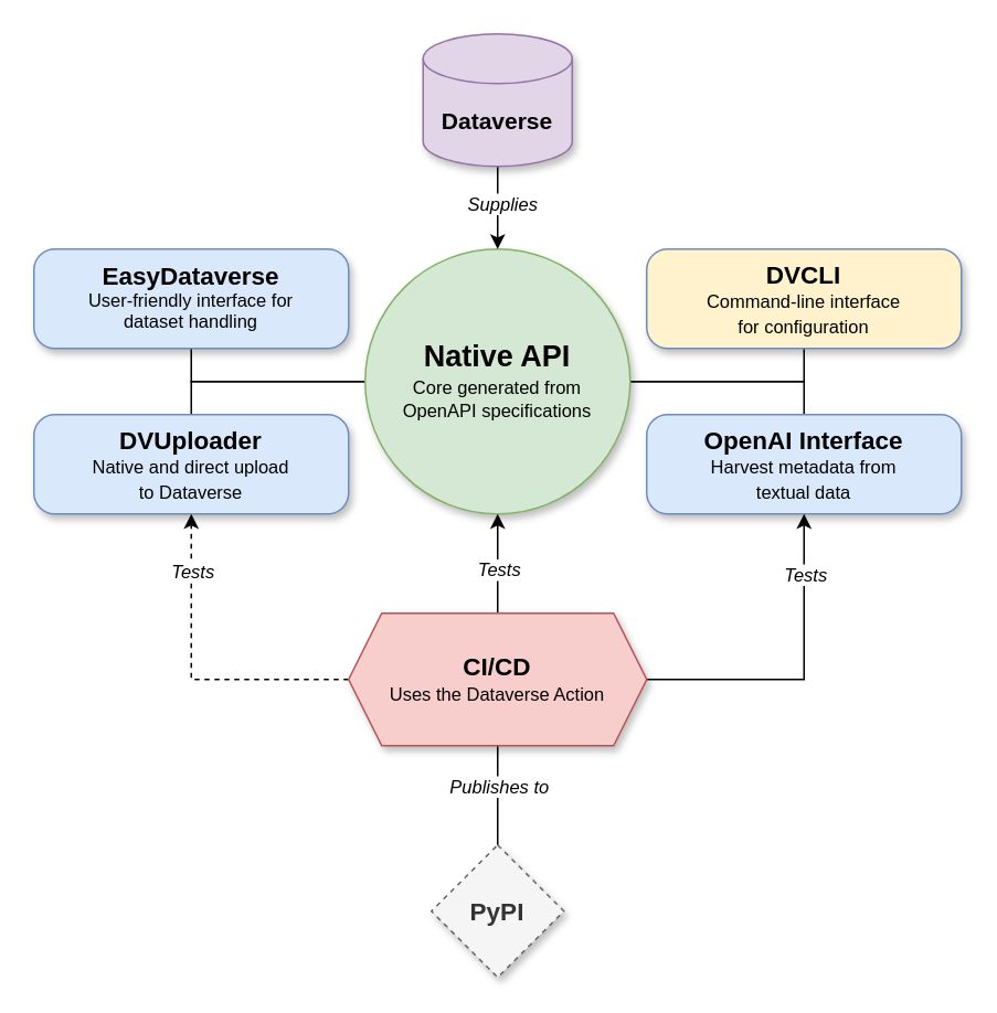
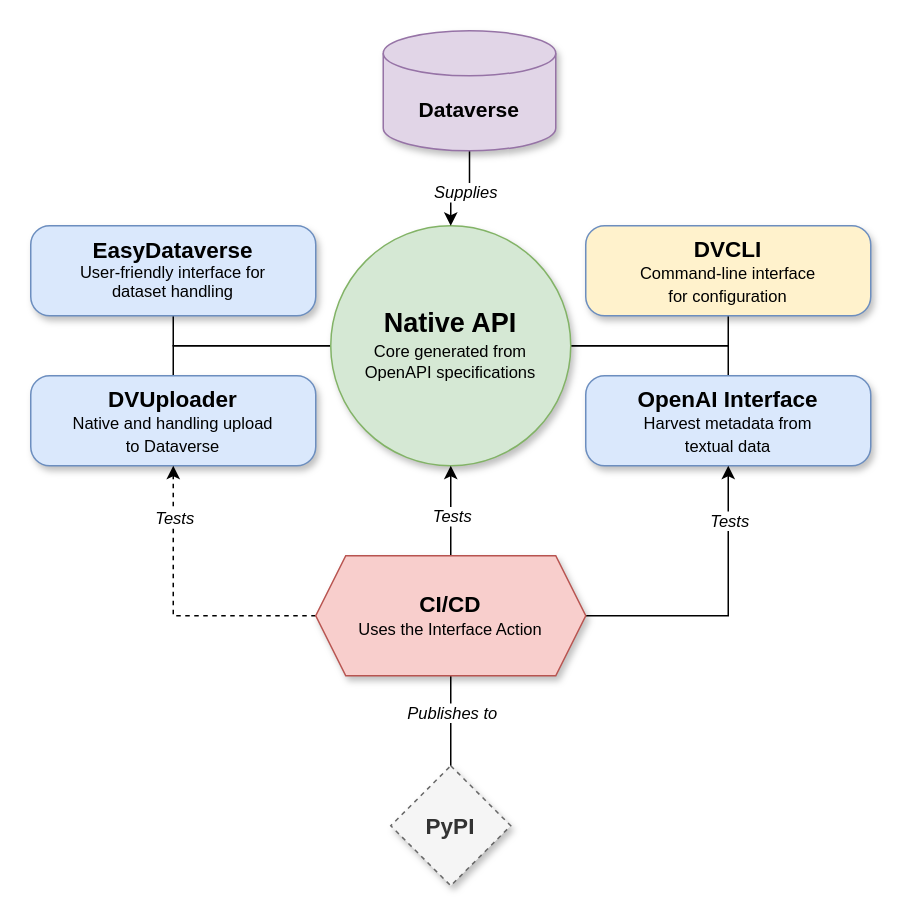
- <mxCell id="13" value="&lt;b&gt;&lt;font style=&quot;font-size: 14px;&quot;&gt;Dataverse&lt;/font&gt;&lt;br&gt;&lt;/b&gt;" style="shape=cylinder3;whiteSpace=wrap;html=1;boundedLbl=1;backgroundOutline=1;size=15;fillColor=#e1d5e7;strokeColor=#9673a6;shadow=1;" vertex="1" parent="1"><mxGeometry x="255" y="20" width="90" height="80" as="geometry" /></mxCell>
+ <mxCell id="13" value="&lt;b&gt;&lt;font style=&quot;font-size: 14px;&quot;&gt;Dataverse&lt;/font&gt;&lt;br&gt;&lt;/b&gt;" style="shape=cylinder3;whiteSpace=wrap;html=1;boundedLbl=1;backgroundOutline=1;size=15;fillColor=#e1d5e7;strokeColor=#9673a6;shadow=1;" vertex="1" parent="1"><mxGeometry x="255" y="20" width="115" height="80" as="geometry" /></mxCell>
- <mxCell id="9" value="&lt;font style=&quot;font-size: 15px;&quot;&gt;&lt;b&gt;DVUploader&lt;br&gt;&lt;/b&gt;&lt;/font&gt;&lt;font style=&quot;font-size: 11px;&quot;&gt;Native and direct upload &lt;br&gt;to Dataverse&lt;/font&gt;" style="rounded=1;whiteSpace=wrap;html=1;arcSize=21;fillColor=#dae8fc;strokeColor=#6c8ebf;shadow=1;" vertex="1" parent="1"><mxGeometry x="20" y="250" width="190" height="60" as="geometry" /></mxCell>
+ <mxCell id="9" value="&lt;font style=&quot;font-size: 15px;&quot;&gt;&lt;b&gt;DVUploader&lt;br&gt;&lt;/b&gt;&lt;/font&gt;&lt;font style=&quot;font-size: 11px;&quot;&gt;Native and handling upload &lt;br&gt;to Dataverse&lt;/font&gt;" style="rounded=1;whiteSpace=wrap;html=1;arcSize=21;fillColor=#dae8fc;strokeColor=#6c8ebf;shadow=1;" vertex="1" parent="1"><mxGeometry x="20" y="250" width="190" height="60" as="geometry" /></mxCell>
- <mxCell id="22" value="&lt;font style=&quot;font-size: 15px;&quot;&gt;&lt;b&gt;CI/CD&lt;/b&gt;&lt;br&gt;&lt;/font&gt;&lt;font style=&quot;font-size: 11px;&quot;&gt;Uses the Dataverse Action&lt;/font&gt;" style="shape=hexagon;perimeter=hexagonPerimeter2;whiteSpace=wrap;html=1;fixedSize=1;fillColor=#f8cecc;strokeColor=#b85450;shadow=1;" vertex="1" parent="1"><mxGeometry x="210" y="370" width="180" height="80" as="geometry" /></mxCell>
+ <mxCell id="22" value="&lt;font style=&quot;font-size: 15px;&quot;&gt;&lt;b&gt;CI/CD&lt;/b&gt;&lt;br&gt;&lt;/font&gt;&lt;font style=&quot;font-size: 11px;&quot;&gt;Uses the Interface Action&lt;/font&gt;" style="shape=hexagon;perimeter=hexagonPerimeter2;whiteSpace=wrap;html=1;fixedSize=1;fillColor=#f8cecc;strokeColor=#b85450;shadow=1;" vertex="1" parent="1"><mxGeometry x="210" y="370" width="180" height="80" as="geometry" /></mxCell>
